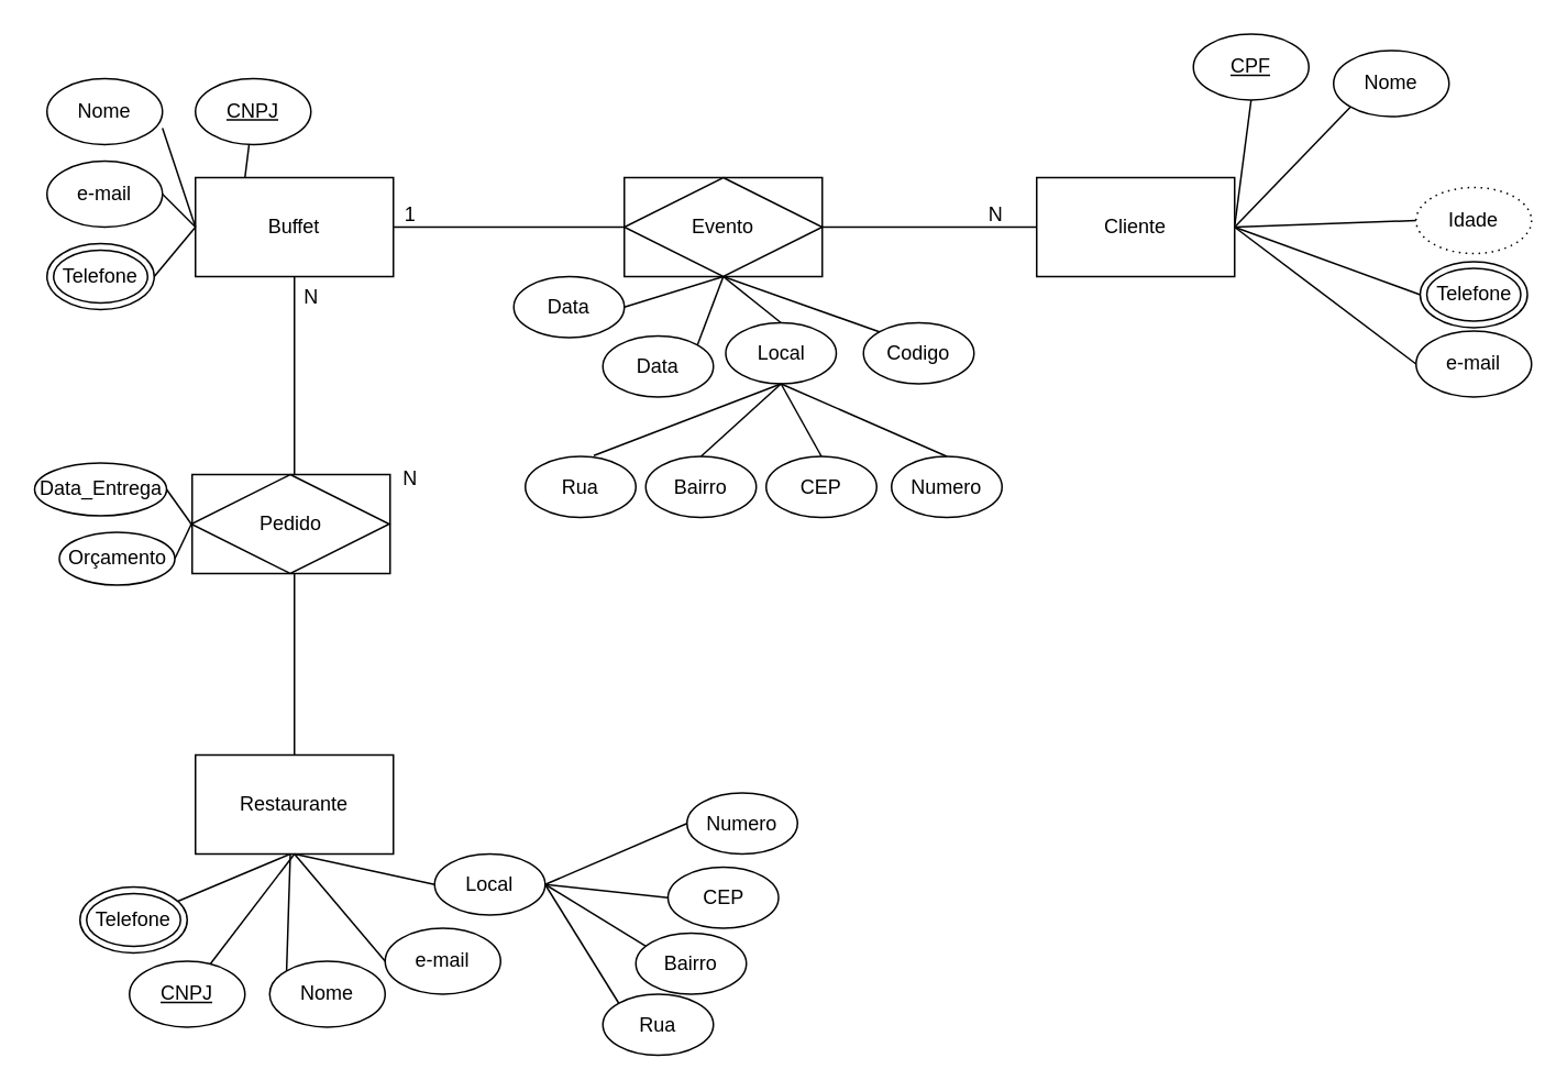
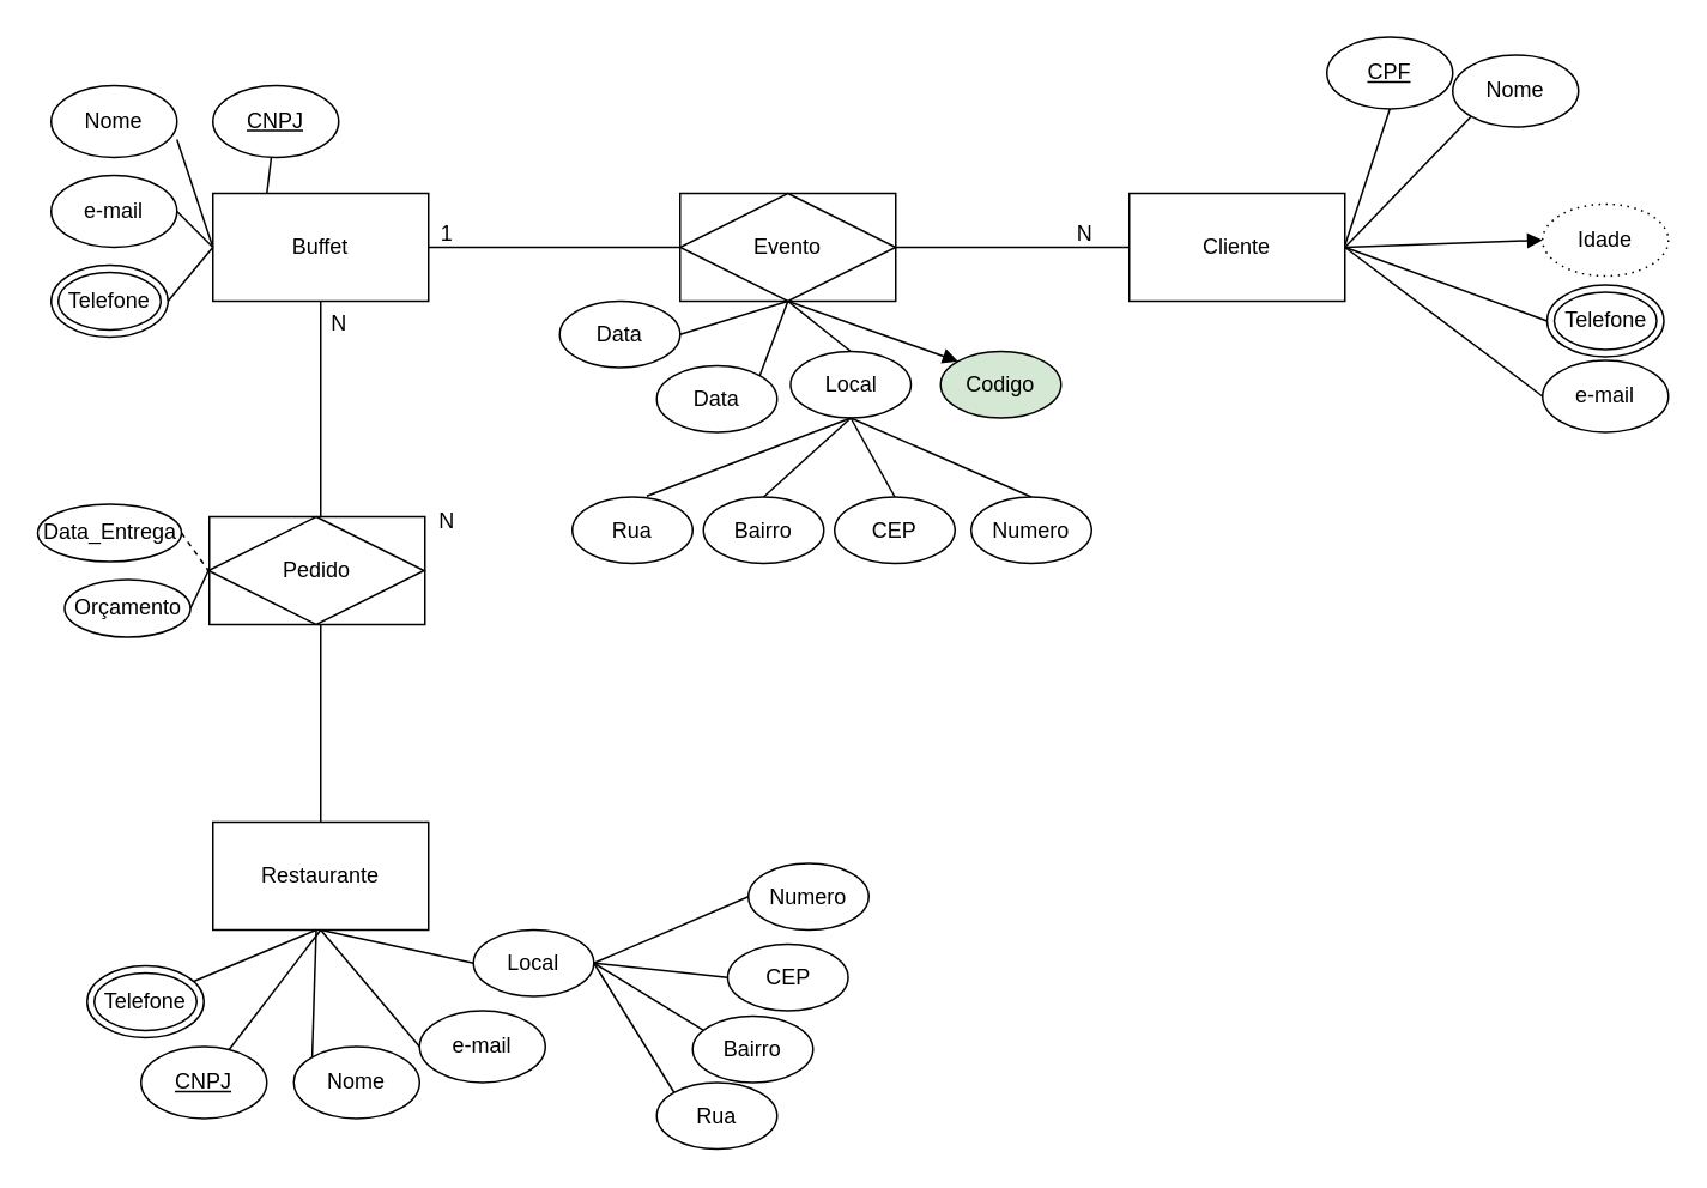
- <mxCell id="21" value="&lt;u&gt;CPF&lt;/u&gt;" style="ellipse;whiteSpace=wrap;html=1;" vertex="1" parent="1"><mxGeometry x="723" y="20" width="70" height="40" as="geometry" /></mxCell>
+ <mxCell id="21" value="&lt;u&gt;CPF&lt;/u&gt;" style="ellipse;whiteSpace=wrap;html=1;" vertex="1" parent="1"><mxGeometry x="738" y="20" width="70" height="40" as="geometry" /></mxCell>
- <mxCell id="35" value="" style="endArrow=none;html=1;rounded=0;exitX=1;exitY=0.5;exitDx=0;exitDy=0;entryX=0;entryY=0.5;entryDx=0;entryDy=0;" edge="1" parent="1" source="3" target="34"><mxGeometry width="50" height="50" relative="1" as="geometry"><mxPoint x="758" y="150" as="sourcePoint" /><mxPoint x="813" y="186" as="targetPoint" /><Array as="points" /></mxGeometry></mxCell>
+ <mxCell id="35" value="" style="endArrow=block;html=1;rounded=0;exitX=1;exitY=0.5;exitDx=0;exitDy=0;entryX=0;entryY=0.5;entryDx=0;entryDy=0;" edge="1" parent="1" source="3" target="34"><mxGeometry width="50" height="50" relative="1" as="geometry"><mxPoint x="758" y="150" as="sourcePoint" /><mxPoint x="813" y="186" as="targetPoint" /><Array as="points" /></mxGeometry></mxCell>
- <mxCell id="45" value="" style="endArrow=none;html=1;rounded=0;exitX=0.5;exitY=1;exitDx=0;exitDy=0;entryX=0;entryY=0;entryDx=0;entryDy=0;" edge="1" parent="1" source="37" target="40"><mxGeometry width="50" height="50" relative="1" as="geometry"><mxPoint x="458" y="227" as="sourcePoint" /><mxPoint x="508" y="177" as="targetPoint" /></mxGeometry></mxCell>
+ <mxCell id="45" value="" style="endArrow=block;html=1;rounded=0;exitX=0.5;exitY=1;exitDx=0;exitDy=0;entryX=0;entryY=0;entryDx=0;entryDy=0;" edge="1" parent="1" source="37" target="40"><mxGeometry width="50" height="50" relative="1" as="geometry"><mxPoint x="458" y="227" as="sourcePoint" /><mxPoint x="508" y="177" as="targetPoint" /></mxGeometry></mxCell>
- <mxCell id="40" value="Codigo" style="ellipse;whiteSpace=wrap;html=1;" vertex="1" parent="1"><mxGeometry x="523" y="195" width="67" height="37" as="geometry" /></mxCell>
+ <mxCell id="40" value="Codigo" style="ellipse;whiteSpace=wrap;html=1;fillColor=#d5e8d4;" vertex="1" parent="1"><mxGeometry x="523" y="195" width="67" height="37" as="geometry" /></mxCell>
- <mxCell id="60" value="" style="endArrow=none;html=1;rounded=0;entryX=0;entryY=0.5;entryDx=0;entryDy=0;exitX=1;exitY=0.5;exitDx=0;exitDy=0;" edge="1" parent="1" source="57" target="56"><mxGeometry width="50" height="50" relative="1" as="geometry"><mxPoint x="100" y="348" as="sourcePoint" /><mxPoint x="126" y="327" as="targetPoint" /></mxGeometry></mxCell>
+ <mxCell id="60" value="" style="endArrow=none;html=1;rounded=0;entryX=0;entryY=0.5;entryDx=0;entryDy=0;exitX=1;exitY=0.5;exitDx=0;exitDy=0;dashed=1;" edge="1" parent="1" source="57" target="56"><mxGeometry width="50" height="50" relative="1" as="geometry"><mxPoint x="100" y="348" as="sourcePoint" /><mxPoint x="126" y="327" as="targetPoint" /></mxGeometry></mxCell>
